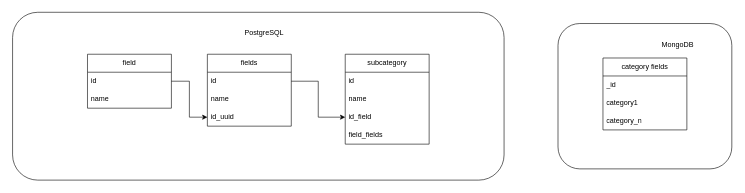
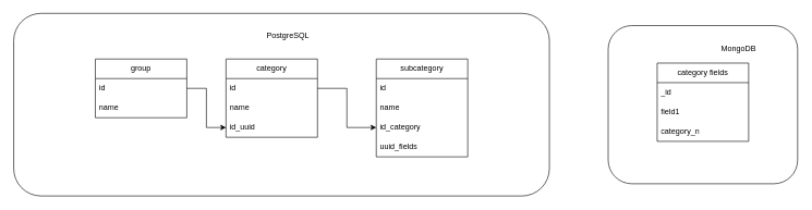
- <mxCell id="7" value="field" style="swimlane;fontStyle=0;childLayout=stackLayout;horizontal=1;startSize=30;horizontalStack=0;resizeParent=1;resizeParentMax=0;resizeLast=0;collapsible=1;marginBottom=0;whiteSpace=wrap;html=1;" vertex="1" parent="6"><mxGeometry width="140" height="90" as="geometry" /></mxCell>
+ <mxCell id="7" value="group" style="swimlane;fontStyle=0;childLayout=stackLayout;horizontal=1;startSize=30;horizontalStack=0;resizeParent=1;resizeParentMax=0;resizeLast=0;collapsible=1;marginBottom=0;whiteSpace=wrap;html=1;" vertex="1" parent="6"><mxGeometry width="140" height="90" as="geometry" /></mxCell>
- <mxCell id="10" value="fields" style="swimlane;fontStyle=0;childLayout=stackLayout;horizontal=1;startSize=30;horizontalStack=0;resizeParent=1;resizeParentMax=0;resizeLast=0;collapsible=1;marginBottom=0;whiteSpace=wrap;html=1;" vertex="1" parent="6"><mxGeometry x="200" width="140" height="120" as="geometry" /></mxCell>
+ <mxCell id="10" value="category" style="swimlane;fontStyle=0;childLayout=stackLayout;horizontal=1;startSize=30;horizontalStack=0;resizeParent=1;resizeParentMax=0;resizeLast=0;collapsible=1;marginBottom=0;whiteSpace=wrap;html=1;" vertex="1" parent="6"><mxGeometry x="200" width="140" height="120" as="geometry" /></mxCell>
- <mxCell id="25" value="category1" style="text;strokeColor=none;fillColor=none;align=left;verticalAlign=middle;spacingLeft=4;spacingRight=4;overflow=hidden;points=[[0,0.5],[1,0.5]];portConstraint=eastwest;rotatable=0;whiteSpace=wrap;html=1;" vertex="1" parent="23"><mxGeometry y="60" width="140" height="30" as="geometry" /></mxCell>
+ <mxCell id="25" value="field1" style="text;strokeColor=none;fillColor=none;align=left;verticalAlign=middle;spacingLeft=4;spacingRight=4;overflow=hidden;points=[[0,0.5],[1,0.5]];portConstraint=eastwest;rotatable=0;whiteSpace=wrap;html=1;" vertex="1" parent="23"><mxGeometry y="60" width="140" height="30" as="geometry" /></mxCell>
- <mxCell id="17" value="id_field" style="text;strokeColor=none;fillColor=none;align=left;verticalAlign=middle;spacingLeft=4;spacingRight=4;overflow=hidden;points=[[0,0.5],[1,0.5]];portConstraint=eastwest;rotatable=0;whiteSpace=wrap;html=1;" vertex="1" parent="14"><mxGeometry y="90" width="140" height="30" as="geometry" /></mxCell>
+ <mxCell id="17" value="id_category" style="text;strokeColor=none;fillColor=none;align=left;verticalAlign=middle;spacingLeft=4;spacingRight=4;overflow=hidden;points=[[0,0.5],[1,0.5]];portConstraint=eastwest;rotatable=0;whiteSpace=wrap;html=1;" vertex="1" parent="14"><mxGeometry y="90" width="140" height="30" as="geometry" /></mxCell>
- <mxCell id="18" value="field_fields" style="text;strokeColor=none;fillColor=none;align=left;verticalAlign=middle;spacingLeft=4;spacingRight=4;overflow=hidden;points=[[0,0.5],[1,0.5]];portConstraint=eastwest;rotatable=0;whiteSpace=wrap;html=1;" vertex="1" parent="14"><mxGeometry y="120" width="140" height="30" as="geometry" /></mxCell>
+ <mxCell id="18" value="uuid_fields" style="text;strokeColor=none;fillColor=none;align=left;verticalAlign=middle;spacingLeft=4;spacingRight=4;overflow=hidden;points=[[0,0.5],[1,0.5]];portConstraint=eastwest;rotatable=0;whiteSpace=wrap;html=1;" vertex="1" parent="14"><mxGeometry y="120" width="140" height="30" as="geometry" /></mxCell>
